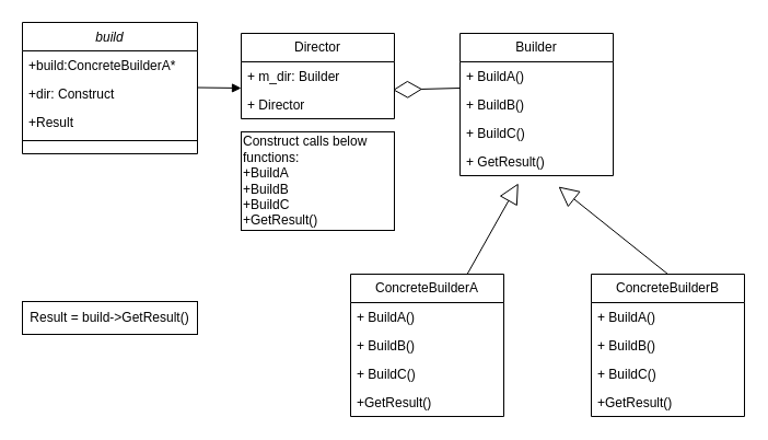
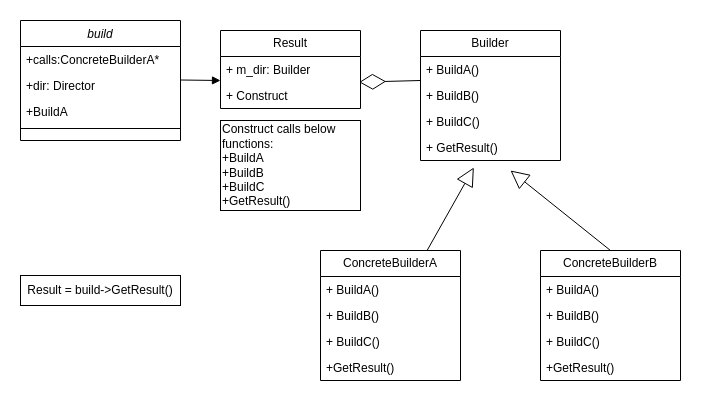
- <mxCell id="7" value="Director" style="swimlane;fontStyle=0;childLayout=stackLayout;horizontal=1;startSize=26;fillColor=none;horizontalStack=0;resizeParent=1;resizeParentMax=0;resizeLast=0;collapsible=1;marginBottom=0;whiteSpace=wrap;html=1;" vertex="1" parent="1"><mxGeometry x="220" y="30" width="140" height="78" as="geometry" /></mxCell>
+ <mxCell id="7" value="Result" style="swimlane;fontStyle=0;childLayout=stackLayout;horizontal=1;startSize=26;fillColor=none;horizontalStack=0;resizeParent=1;resizeParentMax=0;resizeLast=0;collapsible=1;marginBottom=0;whiteSpace=wrap;html=1;" vertex="1" parent="1"><mxGeometry x="220" y="30" width="140" height="78" as="geometry" /></mxCell>
- <mxCell id="3" value="+build:ConcreteBuilderA*" style="text;align=left;verticalAlign=top;spacingLeft=4;spacingRight=4;overflow=hidden;rotatable=0;points=[[0,0.5],[1,0.5]];portConstraint=eastwest;" parent="2" vertex="1"><mxGeometry y="26" width="160" height="26" as="geometry" /></mxCell>
+ <mxCell id="3" value="+calls:ConcreteBuilderA*" style="text;align=left;verticalAlign=top;spacingLeft=4;spacingRight=4;overflow=hidden;rotatable=0;points=[[0,0.5],[1,0.5]];portConstraint=eastwest;" parent="2" vertex="1"><mxGeometry y="26" width="160" height="26" as="geometry" /></mxCell>
- <mxCell id="4" value="+dir: Construct&#10;" style="text;align=left;verticalAlign=top;spacingLeft=4;spacingRight=4;overflow=hidden;rotatable=0;points=[[0,0.5],[1,0.5]];portConstraint=eastwest;rounded=0;shadow=0;html=0;" parent="2" vertex="1"><mxGeometry y="52" width="160" height="26" as="geometry" /></mxCell>
+ <mxCell id="4" value="+dir: Director&#10;" style="text;align=left;verticalAlign=top;spacingLeft=4;spacingRight=4;overflow=hidden;rotatable=0;points=[[0,0.5],[1,0.5]];portConstraint=eastwest;rounded=0;shadow=0;html=0;" parent="2" vertex="1"><mxGeometry y="52" width="160" height="26" as="geometry" /></mxCell>
- <mxCell id="9" value="+ Director" style="text;strokeColor=none;fillColor=none;align=left;verticalAlign=top;spacingLeft=4;spacingRight=4;overflow=hidden;rotatable=0;points=[[0,0.5],[1,0.5]];portConstraint=eastwest;whiteSpace=wrap;html=1;" vertex="1" parent="7"><mxGeometry y="52" width="140" height="26" as="geometry" /></mxCell>
+ <mxCell id="9" value="+ Construct" style="text;strokeColor=none;fillColor=none;align=left;verticalAlign=top;spacingLeft=4;spacingRight=4;overflow=hidden;rotatable=0;points=[[0,0.5],[1,0.5]];portConstraint=eastwest;whiteSpace=wrap;html=1;" vertex="1" parent="7"><mxGeometry y="52" width="140" height="26" as="geometry" /></mxCell>
- <mxCell id="5" value="+Result" style="text;align=left;verticalAlign=top;spacingLeft=4;spacingRight=4;overflow=hidden;rotatable=0;points=[[0,0.5],[1,0.5]];portConstraint=eastwest;rounded=0;shadow=0;html=0;" parent="2" vertex="1"><mxGeometry y="78" width="160" height="26" as="geometry" /></mxCell>
+ <mxCell id="5" value="+BuildA" style="text;align=left;verticalAlign=top;spacingLeft=4;spacingRight=4;overflow=hidden;rotatable=0;points=[[0,0.5],[1,0.5]];portConstraint=eastwest;rounded=0;shadow=0;html=0;" parent="2" vertex="1"><mxGeometry y="78" width="160" height="26" as="geometry" /></mxCell>
